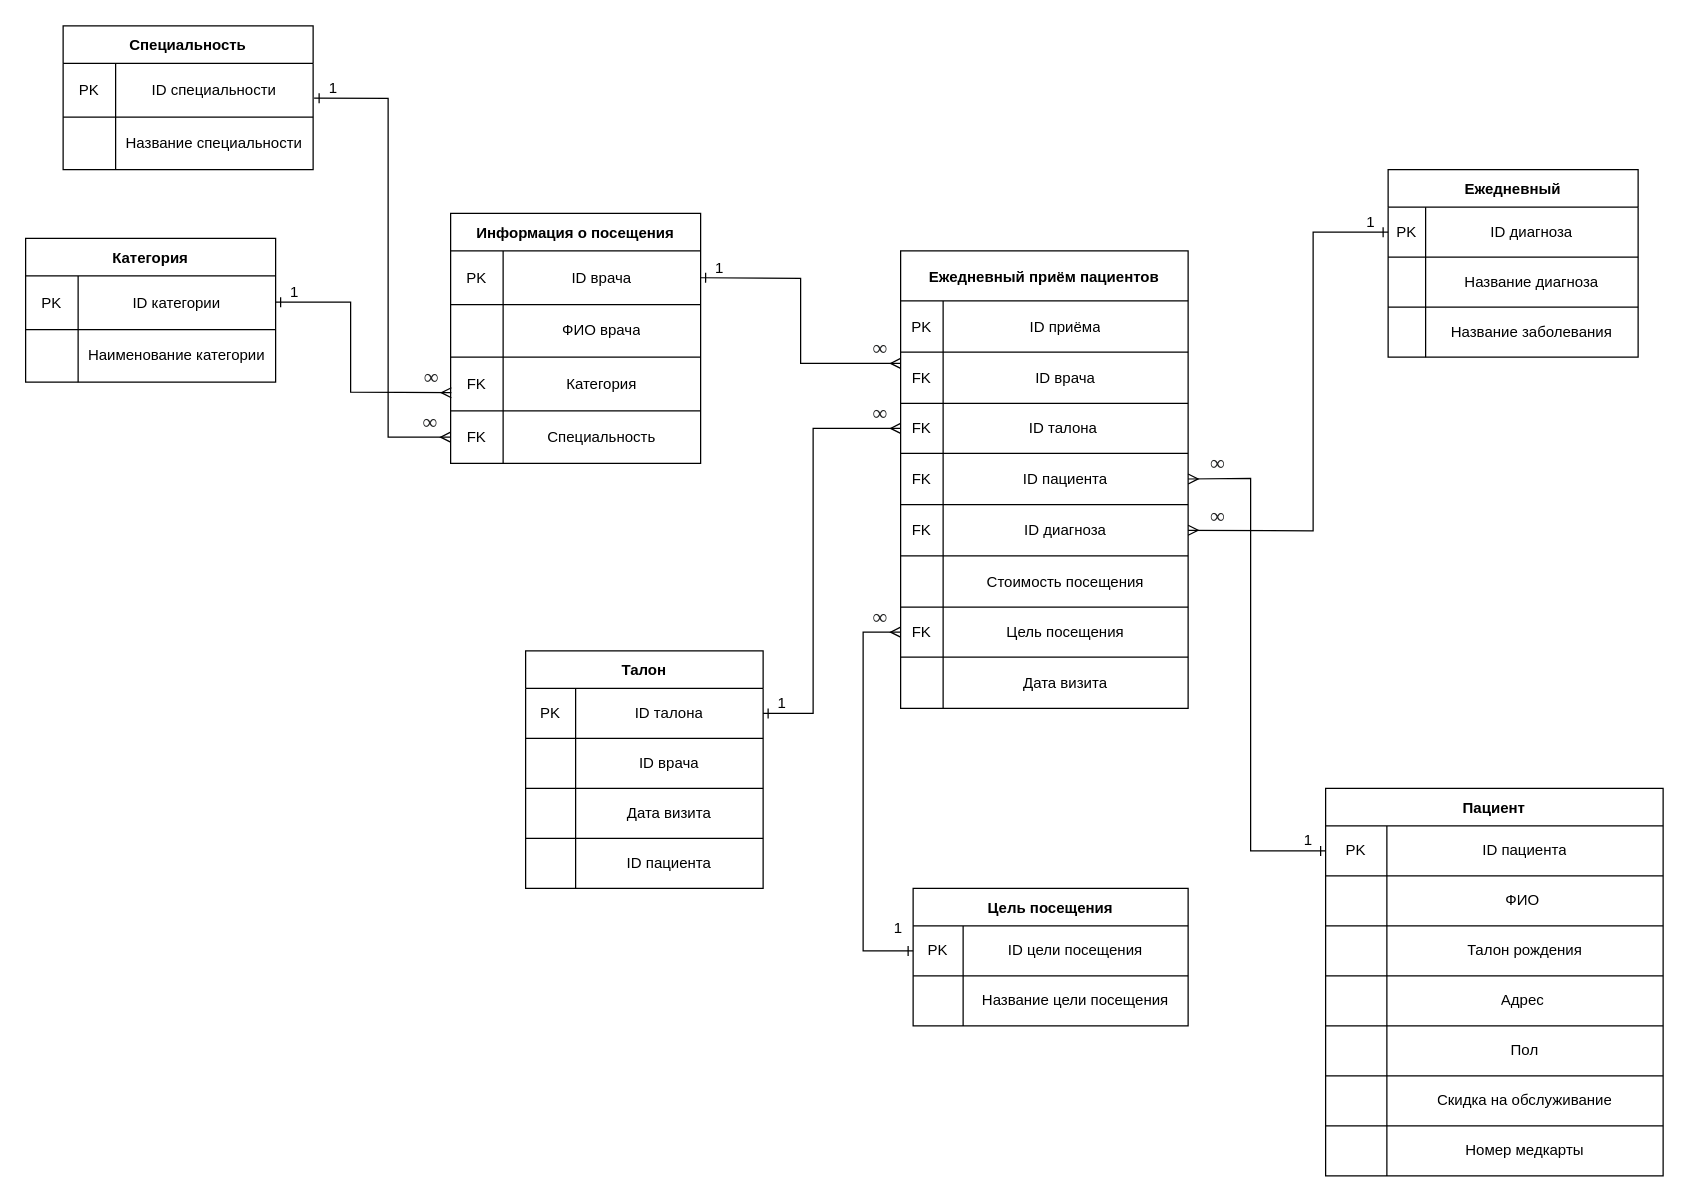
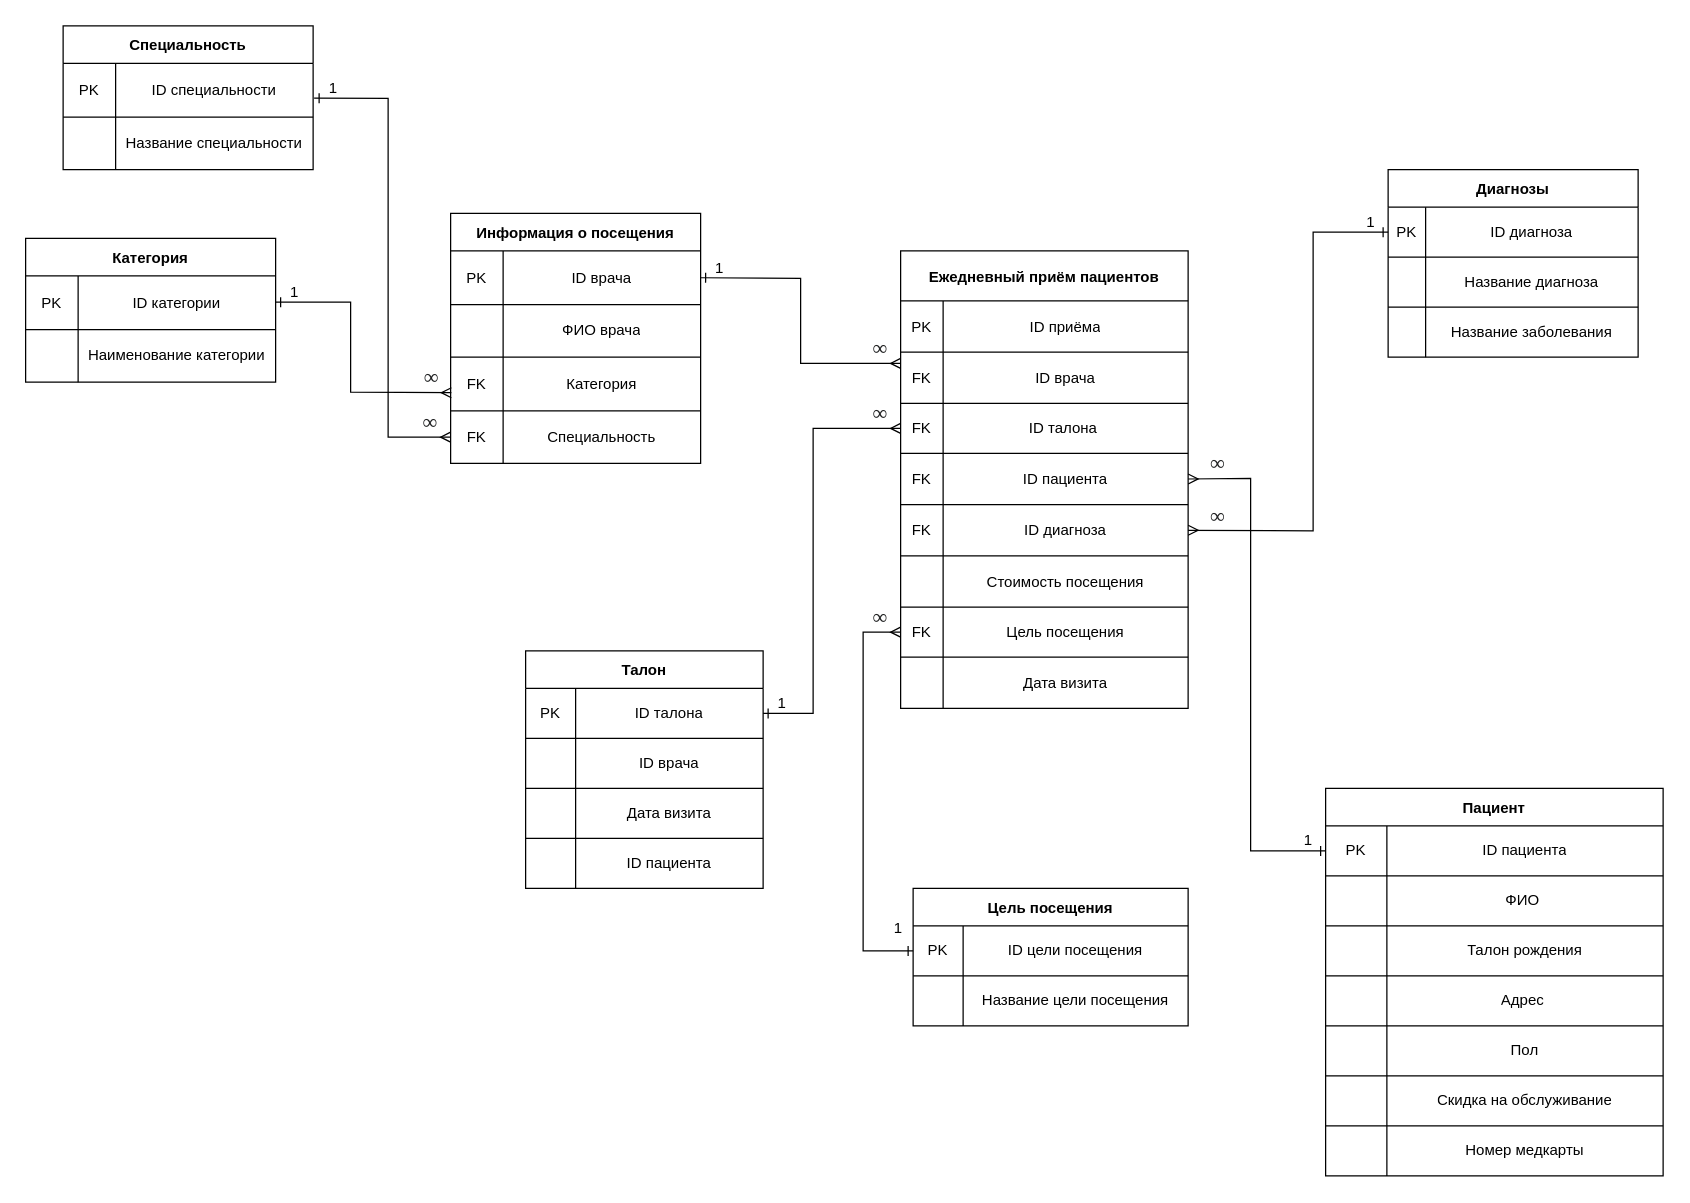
- <mxCell id="62" value="Ежедневный" style="shape=table;startSize=30;container=1;collapsible=0;childLayout=tableLayout;fontStyle=1;align=center;" parent="1" vertex="1"><mxGeometry x="1110" y="135" width="200" height="150" as="geometry" /></mxCell>
+ <mxCell id="62" value="Диагнозы" style="shape=table;startSize=30;container=1;collapsible=0;childLayout=tableLayout;fontStyle=1;align=center;" parent="1" vertex="1"><mxGeometry x="1110" y="135" width="200" height="150" as="geometry" /></mxCell>
